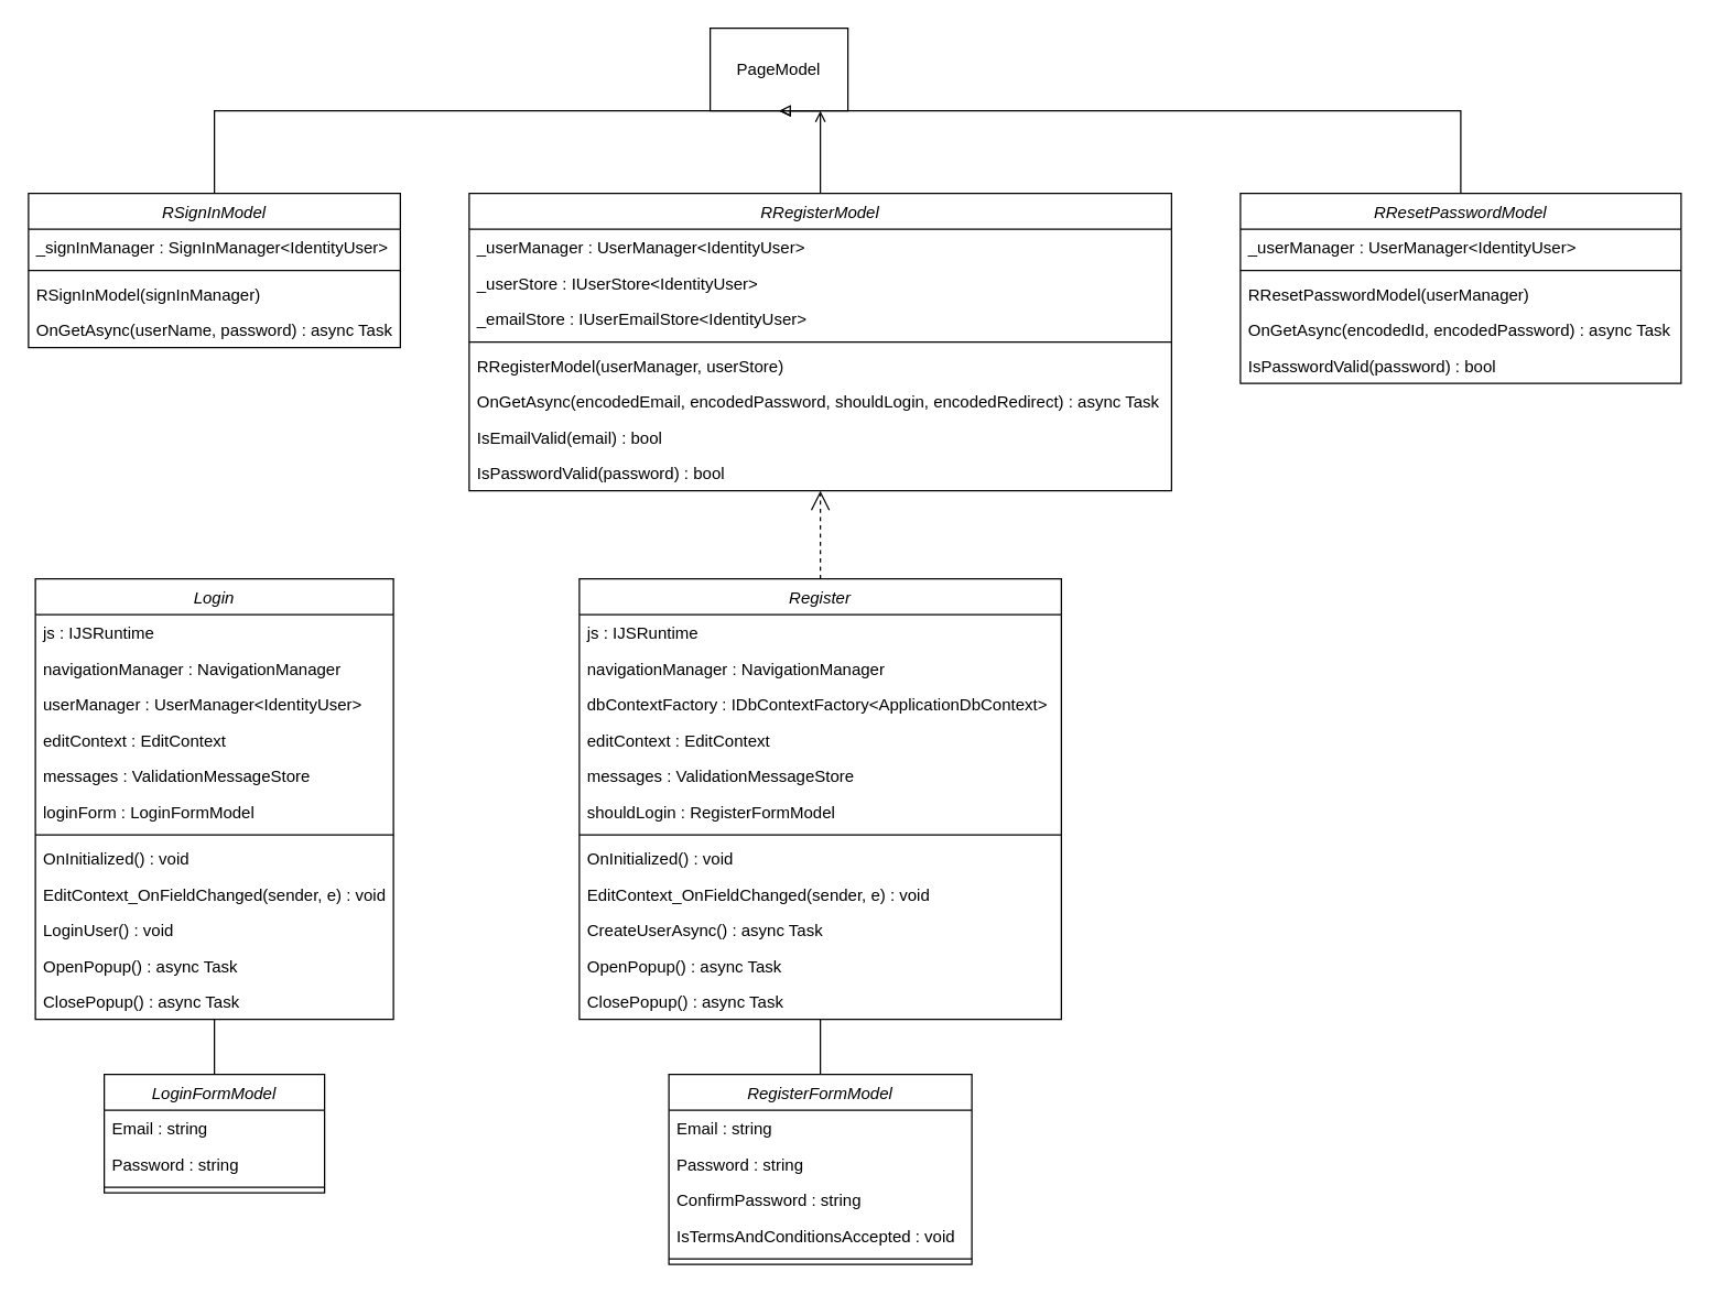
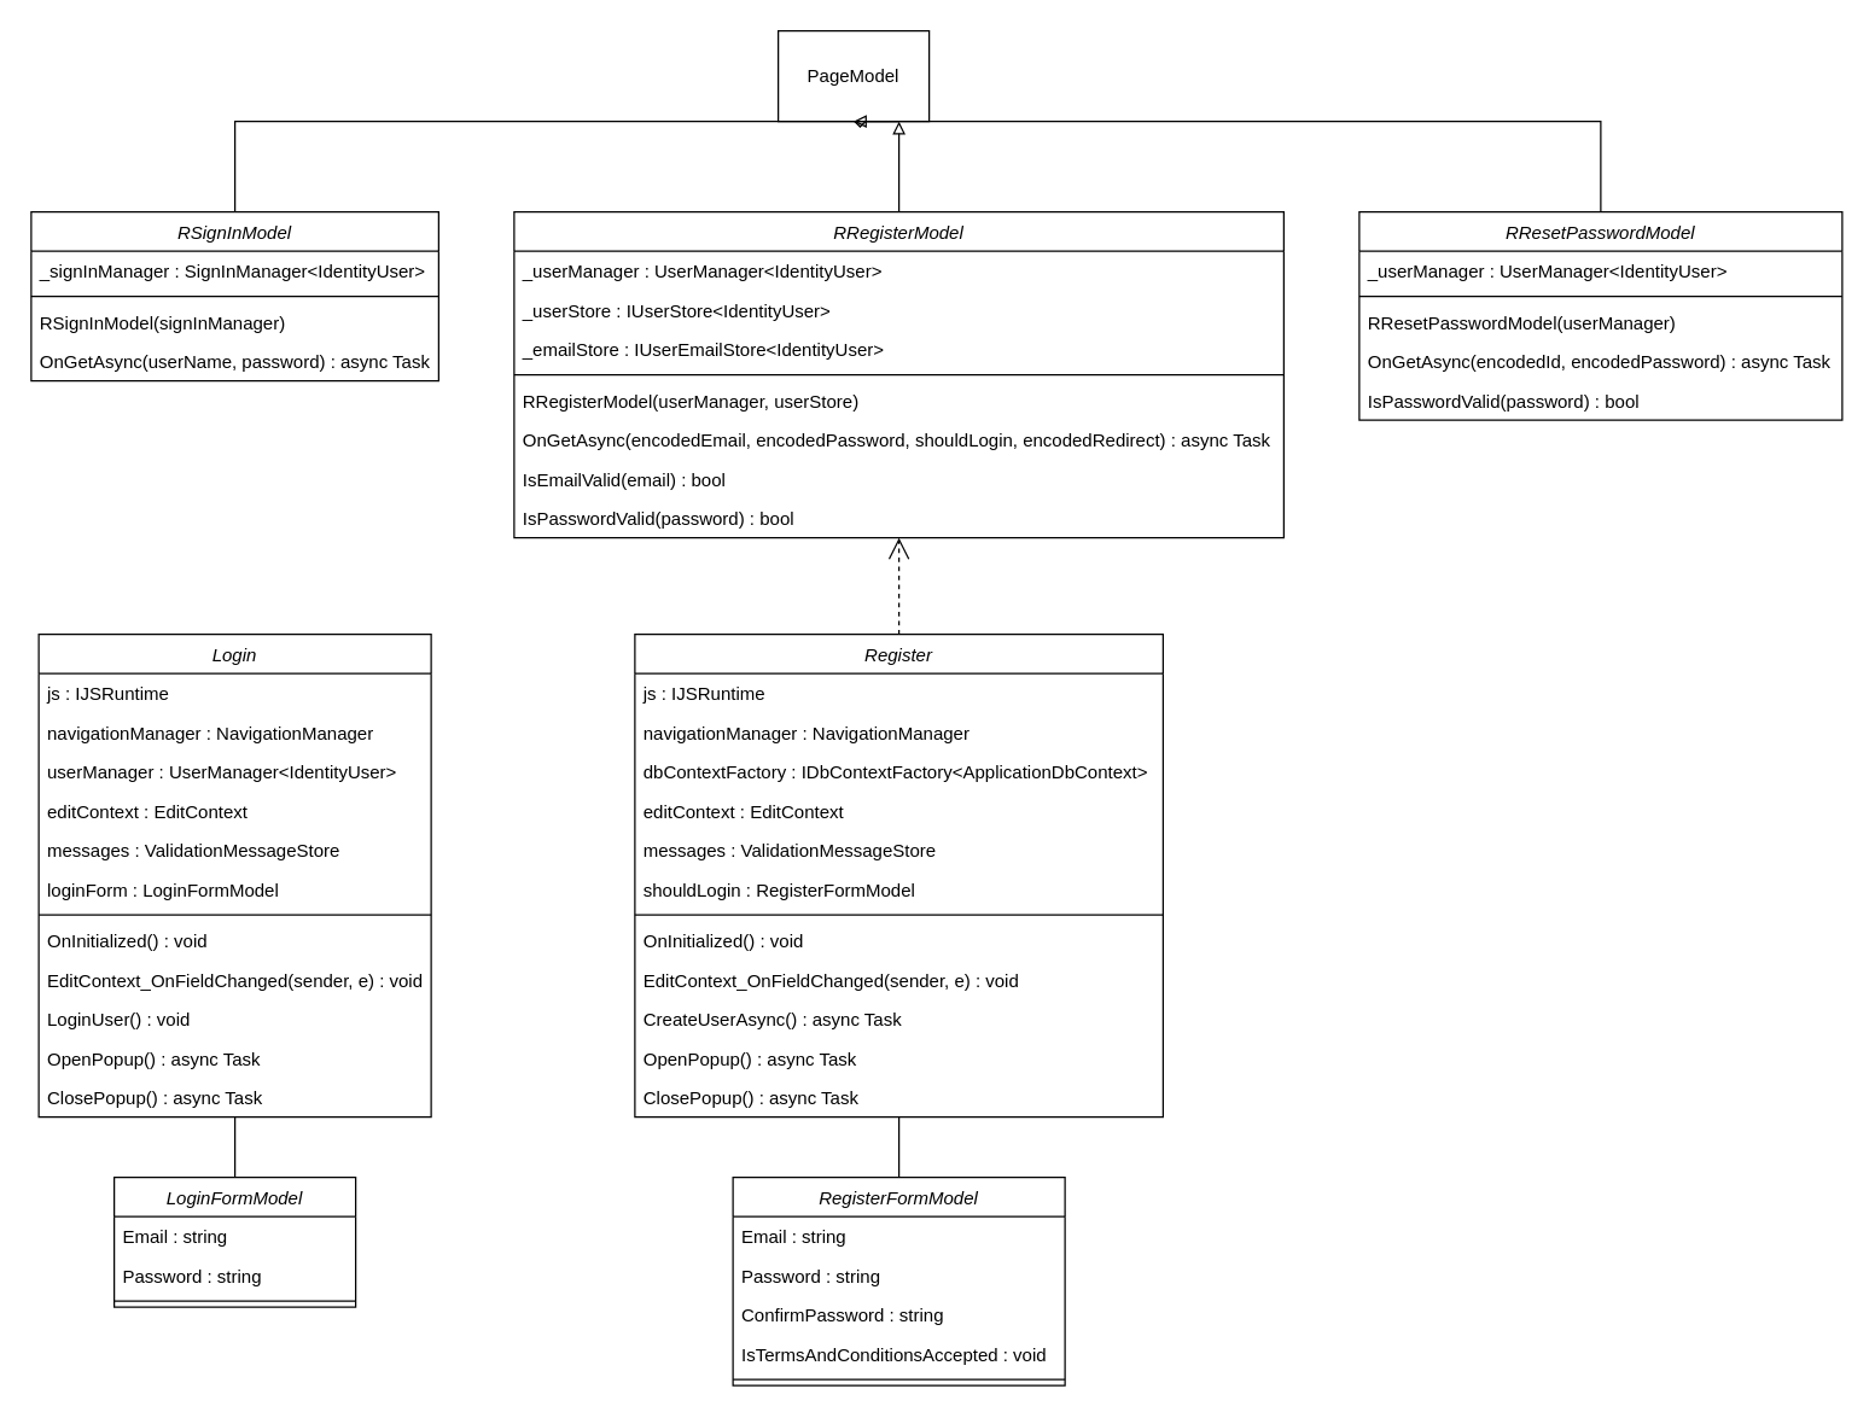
- <mxCell id="38" style="edgeStyle=orthogonalEdgeStyle;rounded=0;orthogonalLoop=1;jettySize=auto;html=1;entryX=0.5;entryY=1;entryDx=0;entryDy=0;endArrow=block;endFill=0;" parent="1" source="39" target="44" edge="1"><mxGeometry relative="1" as="geometry"><Array as="points"><mxPoint x="155" y="80" /><mxPoint x="595" y="80" /></Array></mxGeometry></mxCell>
+ <mxCell id="38" style="edgeStyle=orthogonalEdgeStyle;rounded=0;orthogonalLoop=1;jettySize=auto;html=1;entryX=0.5;entryY=1;entryDx=0;entryDy=0;endArrow=diamond;endFill=0;" parent="1" source="39" target="44" edge="1"><mxGeometry relative="1" as="geometry"><Array as="points"><mxPoint x="155" y="80" /><mxPoint x="595" y="80" /></Array></mxGeometry></mxCell>
- <mxCell id="45" style="edgeStyle=orthogonalEdgeStyle;rounded=0;orthogonalLoop=1;jettySize=auto;html=1;endArrow=open;endFill=0;" parent="1" source="46" target="44" edge="1"><mxGeometry relative="1" as="geometry"><Array as="points"><mxPoint x="595" y="120" /><mxPoint x="595" y="120" /></Array></mxGeometry></mxCell>
+ <mxCell id="45" style="edgeStyle=orthogonalEdgeStyle;rounded=0;orthogonalLoop=1;jettySize=auto;html=1;endArrow=block;endFill=0;" parent="1" source="46" target="44" edge="1"><mxGeometry relative="1" as="geometry"><Array as="points"><mxPoint x="595" y="120" /><mxPoint x="595" y="120" /></Array></mxGeometry></mxCell>
